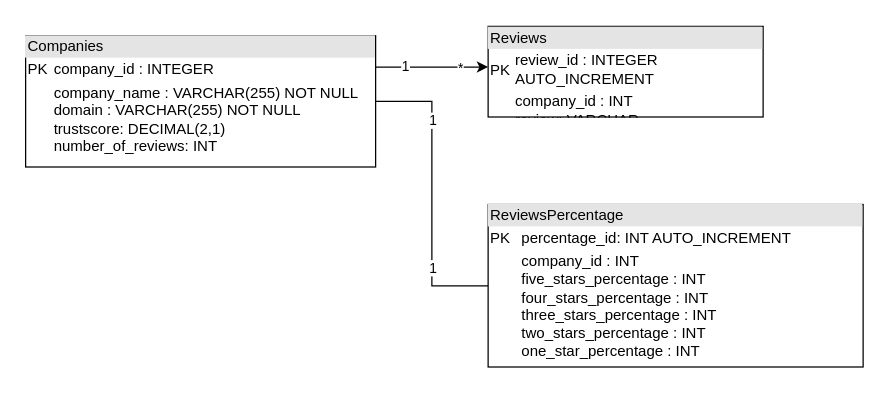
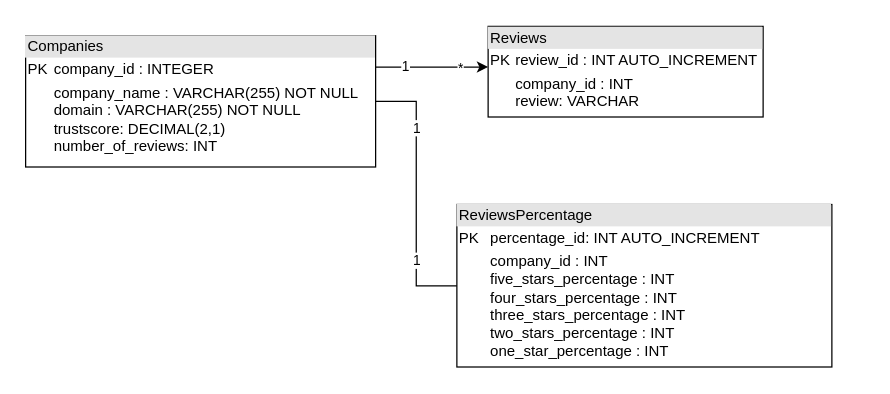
- <mxCell id="6" value="&lt;div style=&quot;box-sizing: border-box; width: 100%; background: rgb(228, 228, 228); padding: 2px;&quot;&gt;Reviews&lt;/div&gt;&lt;table style=&quot;width:100%;font-size:1em;&quot; cellpadding=&quot;2&quot; cellspacing=&quot;0&quot;&gt;&lt;tbody&gt;&lt;tr&gt;&lt;td&gt;PK&lt;/td&gt;&lt;td&gt;review_id : INTEGER AUTO_INCREMENT&lt;/td&gt;&lt;/tr&gt;&lt;tr&gt;&lt;td&gt;&lt;br&gt;&lt;/td&gt;&lt;td&gt;company_id : INT&lt;br&gt;review: VARCHAR&lt;br&gt;&lt;br&gt;&lt;br&gt;&lt;/td&gt;&lt;/tr&gt;&lt;tr&gt;&lt;td&gt;&lt;/td&gt;&lt;td&gt;&lt;br&gt;&lt;/td&gt;&lt;/tr&gt;&lt;/tbody&gt;&lt;/table&gt;" style="verticalAlign=top;align=left;overflow=fill;html=1;whiteSpace=wrap;" parent="1" vertex="1"><mxGeometry x="390" y="20.5" width="220" height="72.5" as="geometry" /></mxCell>
+ <mxCell id="6" value="&lt;div style=&quot;box-sizing: border-box; width: 100%; background: rgb(228, 228, 228); padding: 2px;&quot;&gt;Reviews&lt;/div&gt;&lt;table style=&quot;width:100%;font-size:1em;&quot; cellpadding=&quot;2&quot; cellspacing=&quot;0&quot;&gt;&lt;tbody&gt;&lt;tr&gt;&lt;td&gt;PK&lt;/td&gt;&lt;td&gt;review_id : INT AUTO_INCREMENT&lt;/td&gt;&lt;/tr&gt;&lt;tr&gt;&lt;td&gt;&lt;br&gt;&lt;/td&gt;&lt;td&gt;company_id : INT&lt;br&gt;review: VARCHAR&lt;br&gt;&lt;br&gt;&lt;br&gt;&lt;/td&gt;&lt;/tr&gt;&lt;tr&gt;&lt;td&gt;&lt;/td&gt;&lt;td&gt;&lt;br&gt;&lt;/td&gt;&lt;/tr&gt;&lt;/tbody&gt;&lt;/table&gt;" style="verticalAlign=top;align=left;overflow=fill;html=1;whiteSpace=wrap;" parent="1" vertex="1"><mxGeometry x="390" y="20.5" width="220" height="72.5" as="geometry" /></mxCell>
- <mxCell id="7" value="&lt;div style=&quot;box-sizing: border-box; width: 100%; background: rgb(228, 228, 228); padding: 2px;&quot;&gt;ReviewsPercentage&lt;/div&gt;&lt;table style=&quot;width:100%;font-size:1em;&quot; cellpadding=&quot;2&quot; cellspacing=&quot;0&quot;&gt;&lt;tbody&gt;&lt;tr&gt;&lt;td&gt;PK&lt;/td&gt;&lt;td&gt;percentage_id: INT AUTO_INCREMENT&lt;/td&gt;&lt;/tr&gt;&lt;tr&gt;&lt;td&gt;&lt;br&gt;&lt;/td&gt;&lt;td&gt;company_id : INT&lt;br&gt;five_stars_percentage : INT&lt;br&gt;four_stars_percentage : INT&lt;br&gt;three_stars_percentage : INT&lt;br&gt;two_stars_percentage : INT&lt;br&gt;one_star_percentage : INT&lt;br&gt;&lt;br&gt;&lt;/td&gt;&lt;/tr&gt;&lt;tr&gt;&lt;td&gt;&lt;/td&gt;&lt;td&gt;&lt;br&gt;&lt;/td&gt;&lt;/tr&gt;&lt;/tbody&gt;&lt;/table&gt;" style="verticalAlign=top;align=left;overflow=fill;html=1;whiteSpace=wrap;" parent="1" vertex="1"><mxGeometry x="390" y="163" width="300" height="130" as="geometry" /></mxCell>
+ <mxCell id="7" value="&lt;div style=&quot;box-sizing: border-box; width: 100%; background: rgb(228, 228, 228); padding: 2px;&quot;&gt;ReviewsPercentage&lt;/div&gt;&lt;table style=&quot;width:100%;font-size:1em;&quot; cellpadding=&quot;2&quot; cellspacing=&quot;0&quot;&gt;&lt;tbody&gt;&lt;tr&gt;&lt;td&gt;PK&lt;/td&gt;&lt;td&gt;percentage_id: INT AUTO_INCREMENT&lt;/td&gt;&lt;/tr&gt;&lt;tr&gt;&lt;td&gt;&lt;br&gt;&lt;/td&gt;&lt;td&gt;company_id : INT&lt;br&gt;five_stars_percentage : INT&lt;br&gt;four_stars_percentage : INT&lt;br&gt;three_stars_percentage : INT&lt;br&gt;two_stars_percentage : INT&lt;br&gt;one_star_percentage : INT&lt;br&gt;&lt;br&gt;&lt;/td&gt;&lt;/tr&gt;&lt;tr&gt;&lt;td&gt;&lt;/td&gt;&lt;td&gt;&lt;br&gt;&lt;/td&gt;&lt;/tr&gt;&lt;/tbody&gt;&lt;/table&gt;" style="verticalAlign=top;align=left;overflow=fill;html=1;whiteSpace=wrap;" parent="1" vertex="1"><mxGeometry x="365" y="163" width="300" height="130" as="geometry" /></mxCell>
